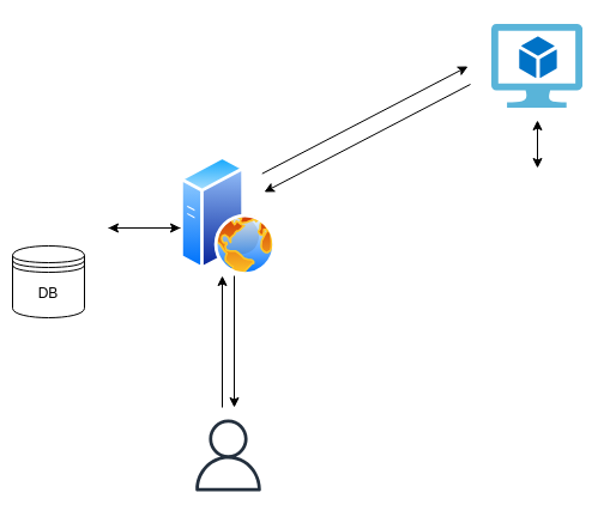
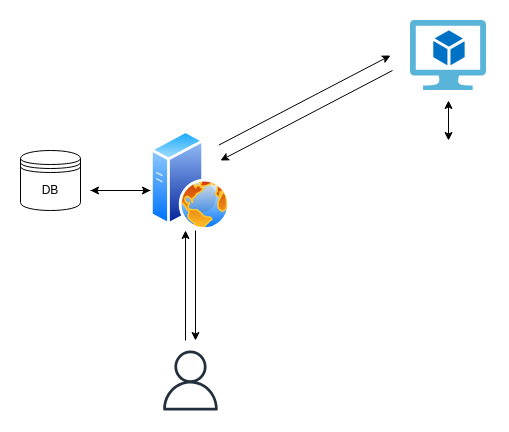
- <mxCell id="5" value="DB" style="shape=datastore;whiteSpace=wrap;html=1;" vertex="1" parent="1"><mxGeometry x="10" y="205" width="60" height="60" as="geometry" /></mxCell>
+ <mxCell id="5" value="DB" style="shape=datastore;whiteSpace=wrap;html=1;" vertex="1" parent="1"><mxGeometry x="20" y="150" width="60" height="60" as="geometry" /></mxCell>
